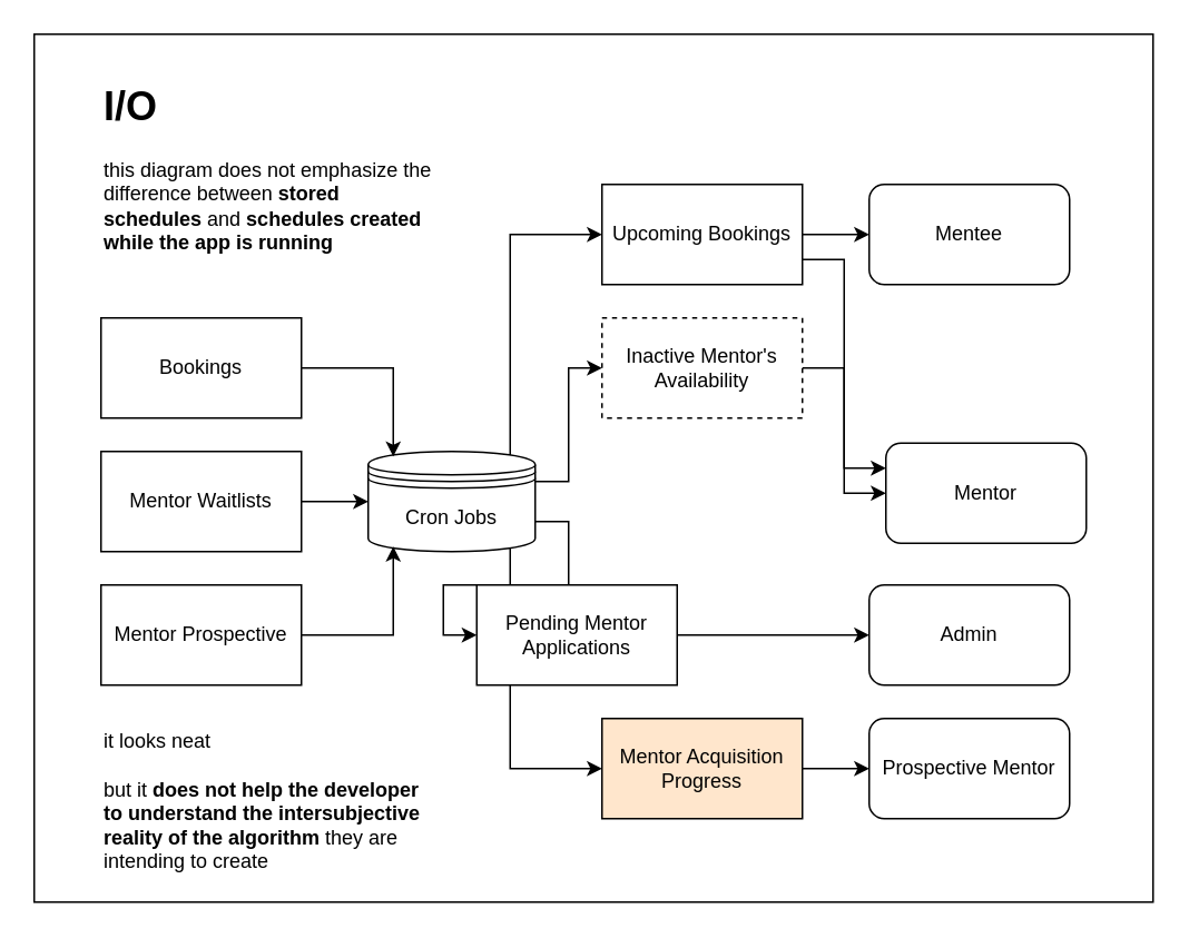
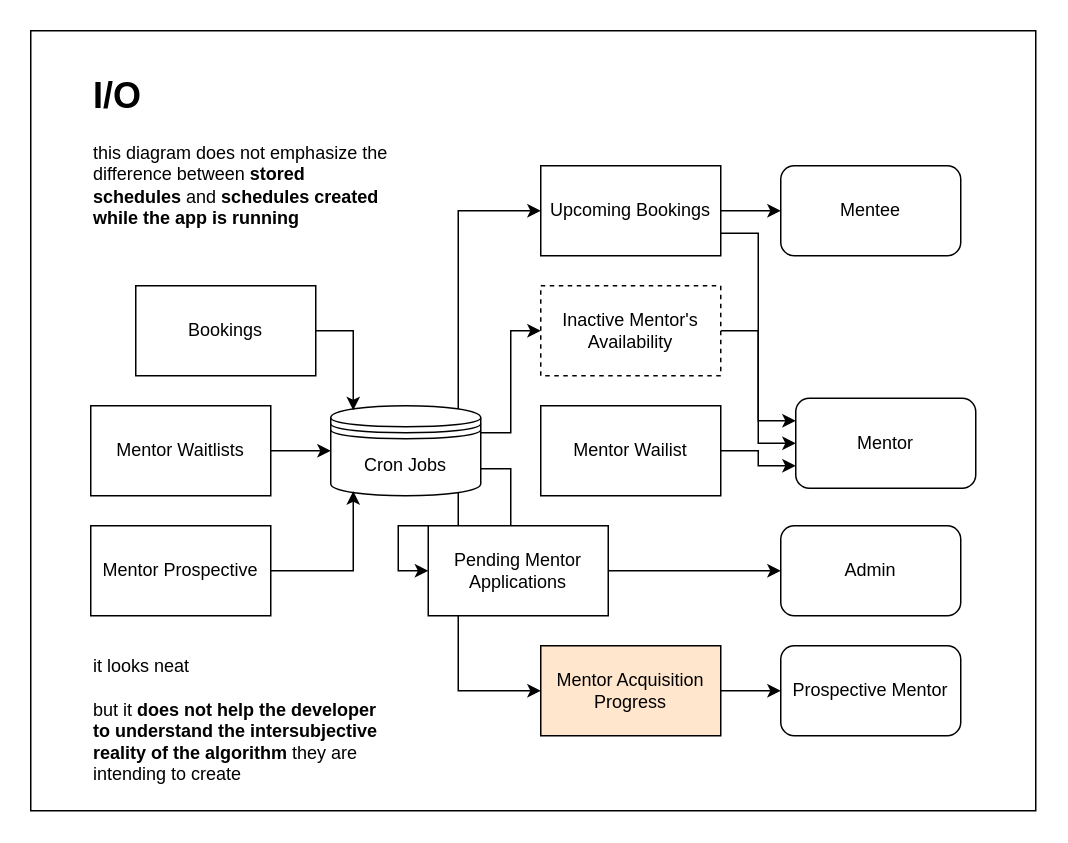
- <mxCell id="6" value="Bookings" style="rounded=0;whiteSpace=wrap;html=1;" parent="1" vertex="1"><mxGeometry x="60" y="190" width="120" height="60" as="geometry" /></mxCell>
+ <mxCell id="6" value="Bookings" style="rounded=0;whiteSpace=wrap;html=1;" parent="1" vertex="1"><mxGeometry x="90" y="190" width="120" height="60" as="geometry" /></mxCell>
+ <mxCell id="23" value="Mentor Wailist" style="rounded=0;whiteSpace=wrap;html=1;" parent="1" vertex="1"><mxGeometry x="360" y="270" width="120" height="60" as="geometry" /></mxCell>
+ <mxCell id="22" style="edgeStyle=orthogonalEdgeStyle;rounded=0;orthogonalLoop=1;jettySize=auto;html=1;entryX=0;entryY=0.75;entryDx=0;entryDy=0;" parent="1" source="23" target="18" edge="1"><mxGeometry relative="1" as="geometry" /></mxCell>
